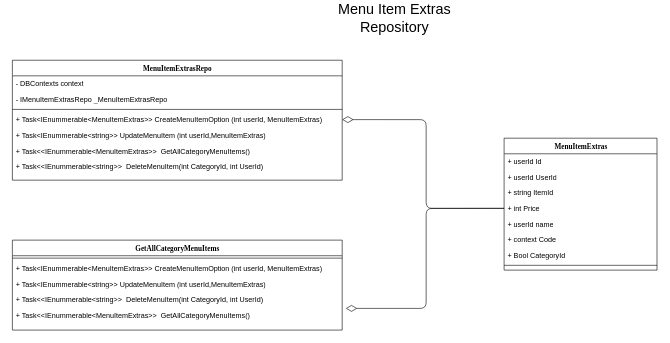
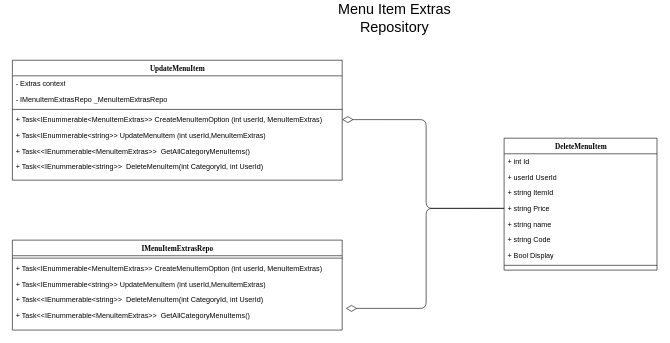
- <mxCell id="9" value="MenuItemExtrasRepo" style="swimlane;html=1;fontStyle=1;align=center;verticalAlign=top;childLayout=stackLayout;horizontal=1;startSize=26;horizontalStack=0;resizeParent=1;resizeLast=0;collapsible=1;marginBottom=0;swimlaneFillColor=#ffffff;rounded=0;shadow=0;comic=0;labelBackgroundColor=none;strokeWidth=1;fillColor=none;fontFamily=Verdana;fontSize=12" vertex="1" parent="1"><mxGeometry x="20" y="99.96" width="550" height="200" as="geometry" /></mxCell>
+ <mxCell id="9" value="UpdateMenuItem" style="swimlane;html=1;fontStyle=1;align=center;verticalAlign=top;childLayout=stackLayout;horizontal=1;startSize=26;horizontalStack=0;resizeParent=1;resizeLast=0;collapsible=1;marginBottom=0;swimlaneFillColor=#ffffff;rounded=0;shadow=0;comic=0;labelBackgroundColor=none;strokeWidth=1;fillColor=none;fontFamily=Verdana;fontSize=12" vertex="1" parent="1"><mxGeometry x="20" y="99.96" width="550" height="200" as="geometry" /></mxCell>
- <mxCell id="10" value="- DBContexts context&lt;br&gt;" style="text;html=1;strokeColor=none;fillColor=none;align=left;verticalAlign=top;spacingLeft=4;spacingRight=4;whiteSpace=wrap;overflow=hidden;rotatable=0;points=[[0,0.5],[1,0.5]];portConstraint=eastwest;" vertex="1" parent="9"><mxGeometry y="26" width="550" height="26" as="geometry" /></mxCell>
+ <mxCell id="10" value="- Extras context&lt;br&gt;" style="text;html=1;strokeColor=none;fillColor=none;align=left;verticalAlign=top;spacingLeft=4;spacingRight=4;whiteSpace=wrap;overflow=hidden;rotatable=0;points=[[0,0.5],[1,0.5]];portConstraint=eastwest;" vertex="1" parent="9"><mxGeometry y="26" width="550" height="26" as="geometry" /></mxCell>
- <mxCell id="17" value="MenuItemExtras" style="swimlane;html=1;fontStyle=1;align=center;verticalAlign=top;childLayout=stackLayout;horizontal=1;startSize=26;horizontalStack=0;resizeParent=1;resizeLast=0;collapsible=1;marginBottom=0;swimlaneFillColor=#ffffff;rounded=0;shadow=0;comic=0;labelBackgroundColor=none;strokeWidth=1;fillColor=none;fontFamily=Verdana;fontSize=12" vertex="1" parent="1"><mxGeometry x="840" y="229.96" width="255" height="220" as="geometry" /></mxCell>
+ <mxCell id="17" value="DeleteMenuItem" style="swimlane;html=1;fontStyle=1;align=center;verticalAlign=top;childLayout=stackLayout;horizontal=1;startSize=26;horizontalStack=0;resizeParent=1;resizeLast=0;collapsible=1;marginBottom=0;swimlaneFillColor=#ffffff;rounded=0;shadow=0;comic=0;labelBackgroundColor=none;strokeWidth=1;fillColor=none;fontFamily=Verdana;fontSize=12" vertex="1" parent="1"><mxGeometry x="840" y="229.96" width="255" height="220" as="geometry" /></mxCell>
- <mxCell id="18" value="+ userId Id" style="text;html=1;strokeColor=none;fillColor=none;align=left;verticalAlign=top;spacingLeft=4;spacingRight=4;whiteSpace=wrap;overflow=hidden;rotatable=0;points=[[0,0.5],[1,0.5]];portConstraint=eastwest;" vertex="1" parent="17"><mxGeometry y="26" width="255" height="26" as="geometry" /></mxCell>
+ <mxCell id="18" value="+ int Id" style="text;html=1;strokeColor=none;fillColor=none;align=left;verticalAlign=top;spacingLeft=4;spacingRight=4;whiteSpace=wrap;overflow=hidden;rotatable=0;points=[[0,0.5],[1,0.5]];portConstraint=eastwest;" vertex="1" parent="17"><mxGeometry y="26" width="255" height="26" as="geometry" /></mxCell>
- <mxCell id="21" value="+ int Price" style="text;html=1;strokeColor=none;fillColor=none;align=left;verticalAlign=top;spacingLeft=4;spacingRight=4;whiteSpace=wrap;overflow=hidden;rotatable=0;points=[[0,0.5],[1,0.5]];portConstraint=eastwest;" vertex="1" parent="17"><mxGeometry y="104" width="255" height="26" as="geometry" /></mxCell>
+ <mxCell id="21" value="+ string Price" style="text;html=1;strokeColor=none;fillColor=none;align=left;verticalAlign=top;spacingLeft=4;spacingRight=4;whiteSpace=wrap;overflow=hidden;rotatable=0;points=[[0,0.5],[1,0.5]];portConstraint=eastwest;" vertex="1" parent="17"><mxGeometry y="104" width="255" height="26" as="geometry" /></mxCell>
- <mxCell id="22" value="+ userId name" style="text;html=1;strokeColor=none;fillColor=none;align=left;verticalAlign=top;spacingLeft=4;spacingRight=4;whiteSpace=wrap;overflow=hidden;rotatable=0;points=[[0,0.5],[1,0.5]];portConstraint=eastwest;" vertex="1" parent="17"><mxGeometry y="130" width="255" height="26" as="geometry" /></mxCell>
+ <mxCell id="22" value="+ string name" style="text;html=1;strokeColor=none;fillColor=none;align=left;verticalAlign=top;spacingLeft=4;spacingRight=4;whiteSpace=wrap;overflow=hidden;rotatable=0;points=[[0,0.5],[1,0.5]];portConstraint=eastwest;" vertex="1" parent="17"><mxGeometry y="130" width="255" height="26" as="geometry" /></mxCell>
- <mxCell id="23" value="+ context Code" style="text;html=1;strokeColor=none;fillColor=none;align=left;verticalAlign=top;spacingLeft=4;spacingRight=4;whiteSpace=wrap;overflow=hidden;rotatable=0;points=[[0,0.5],[1,0.5]];portConstraint=eastwest;" vertex="1" parent="17"><mxGeometry y="156" width="255" height="26" as="geometry" /></mxCell>
+ <mxCell id="23" value="+ string Code" style="text;html=1;strokeColor=none;fillColor=none;align=left;verticalAlign=top;spacingLeft=4;spacingRight=4;whiteSpace=wrap;overflow=hidden;rotatable=0;points=[[0,0.5],[1,0.5]];portConstraint=eastwest;" vertex="1" parent="17"><mxGeometry y="156" width="255" height="26" as="geometry" /></mxCell>
- <mxCell id="3" value="GetAllCategoryMenuItems" style="swimlane;html=1;fontStyle=1;align=center;verticalAlign=top;childLayout=stackLayout;horizontal=1;startSize=26;horizontalStack=0;resizeParent=1;resizeLast=0;collapsible=1;marginBottom=0;swimlaneFillColor=#ffffff;rounded=0;shadow=0;comic=0;labelBackgroundColor=none;strokeWidth=1;fillColor=none;fontFamily=Verdana;fontSize=12" vertex="1" parent="1"><mxGeometry x="20" y="399.96" width="550" height="150" as="geometry" /></mxCell>
+ <mxCell id="3" value="IMenuItemExtrasRepo" style="swimlane;html=1;fontStyle=1;align=center;verticalAlign=top;childLayout=stackLayout;horizontal=1;startSize=26;horizontalStack=0;resizeParent=1;resizeLast=0;collapsible=1;marginBottom=0;swimlaneFillColor=#ffffff;rounded=0;shadow=0;comic=0;labelBackgroundColor=none;strokeWidth=1;fillColor=none;fontFamily=Verdana;fontSize=12" vertex="1" parent="1"><mxGeometry x="20" y="399.96" width="550" height="150" as="geometry" /></mxCell>
- <mxCell id="24" value="+ Bool CategoryId" style="text;html=1;strokeColor=none;fillColor=none;align=left;verticalAlign=top;spacingLeft=4;spacingRight=4;whiteSpace=wrap;overflow=hidden;rotatable=0;points=[[0,0.5],[1,0.5]];portConstraint=eastwest;" vertex="1" parent="17"><mxGeometry y="182" width="255" height="26" as="geometry" /></mxCell>
+ <mxCell id="24" value="+ Bool Display" style="text;html=1;strokeColor=none;fillColor=none;align=left;verticalAlign=top;spacingLeft=4;spacingRight=4;whiteSpace=wrap;overflow=hidden;rotatable=0;points=[[0,0.5],[1,0.5]];portConstraint=eastwest;" vertex="1" parent="17"><mxGeometry y="182" width="255" height="26" as="geometry" /></mxCell>
